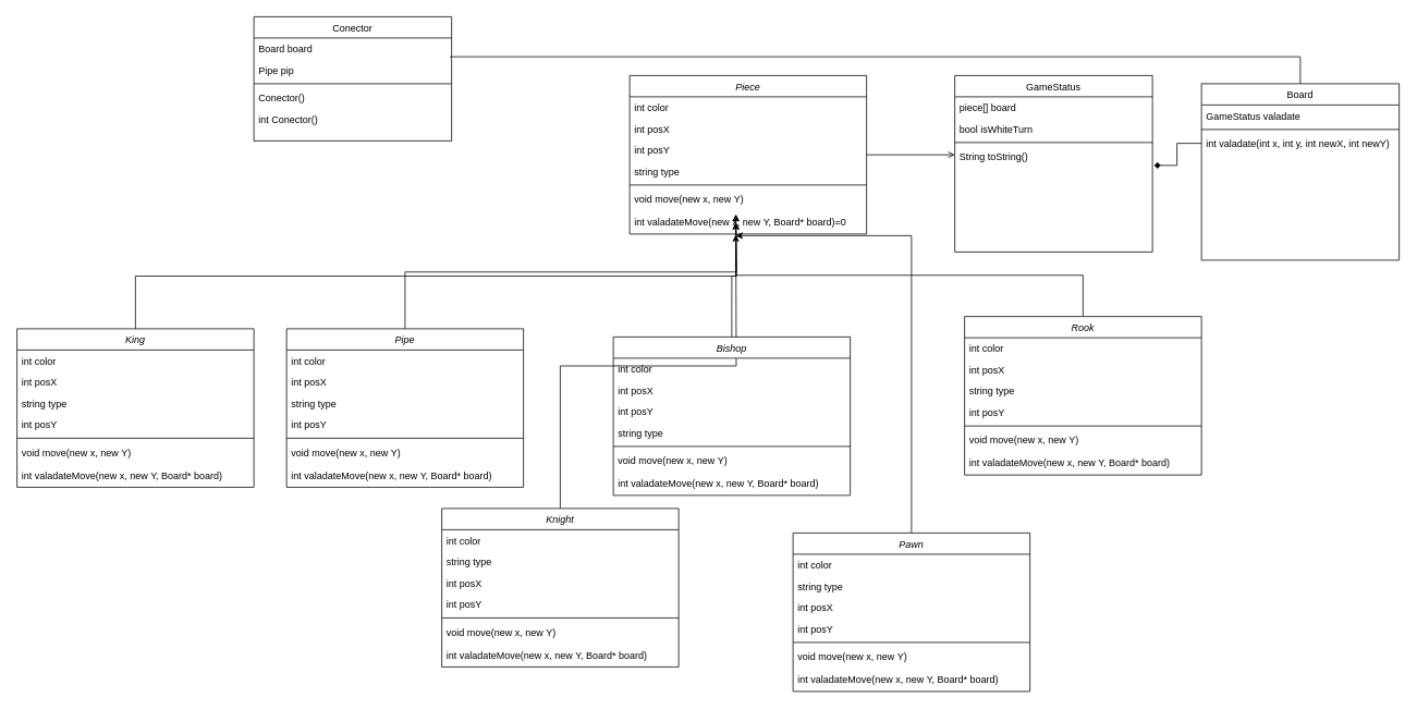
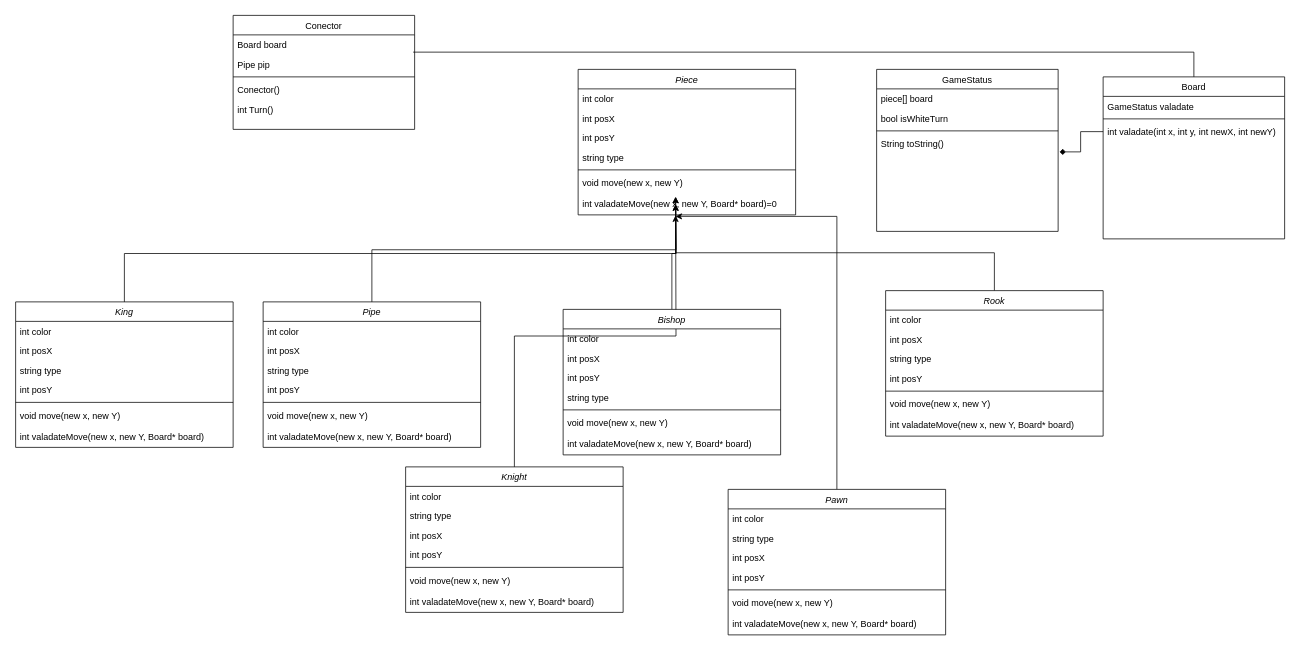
- <mxCell id="67" value="int Conector()" style="text;align=left;verticalAlign=top;spacingLeft=4;spacingRight=4;overflow=hidden;rotatable=0;points=[[0,0.5],[1,0.5]];portConstraint=eastwest;" parent="62" vertex="1"><mxGeometry y="112" width="242" height="26" as="geometry" /></mxCell>
+ <mxCell id="67" value="int Turn()" style="text;align=left;verticalAlign=top;spacingLeft=4;spacingRight=4;overflow=hidden;rotatable=0;points=[[0,0.5],[1,0.5]];portConstraint=eastwest;" parent="62" vertex="1"><mxGeometry y="112" width="242" height="26" as="geometry" /></mxCell>
- <mxCell id="8" value="" style="endArrow=open;shadow=0;strokeWidth=1;rounded=0;endFill=1;edgeStyle=elbowEdgeStyle;elbow=vertical;" parent="1" source="68" target="3" edge="1"><mxGeometry x="0.5" y="41" relative="1" as="geometry"><mxPoint x="1040" y="164" as="sourcePoint" /><mxPoint x="1200" y="164" as="targetPoint" /><mxPoint x="-40" y="32" as="offset" /></mxGeometry></mxCell>
